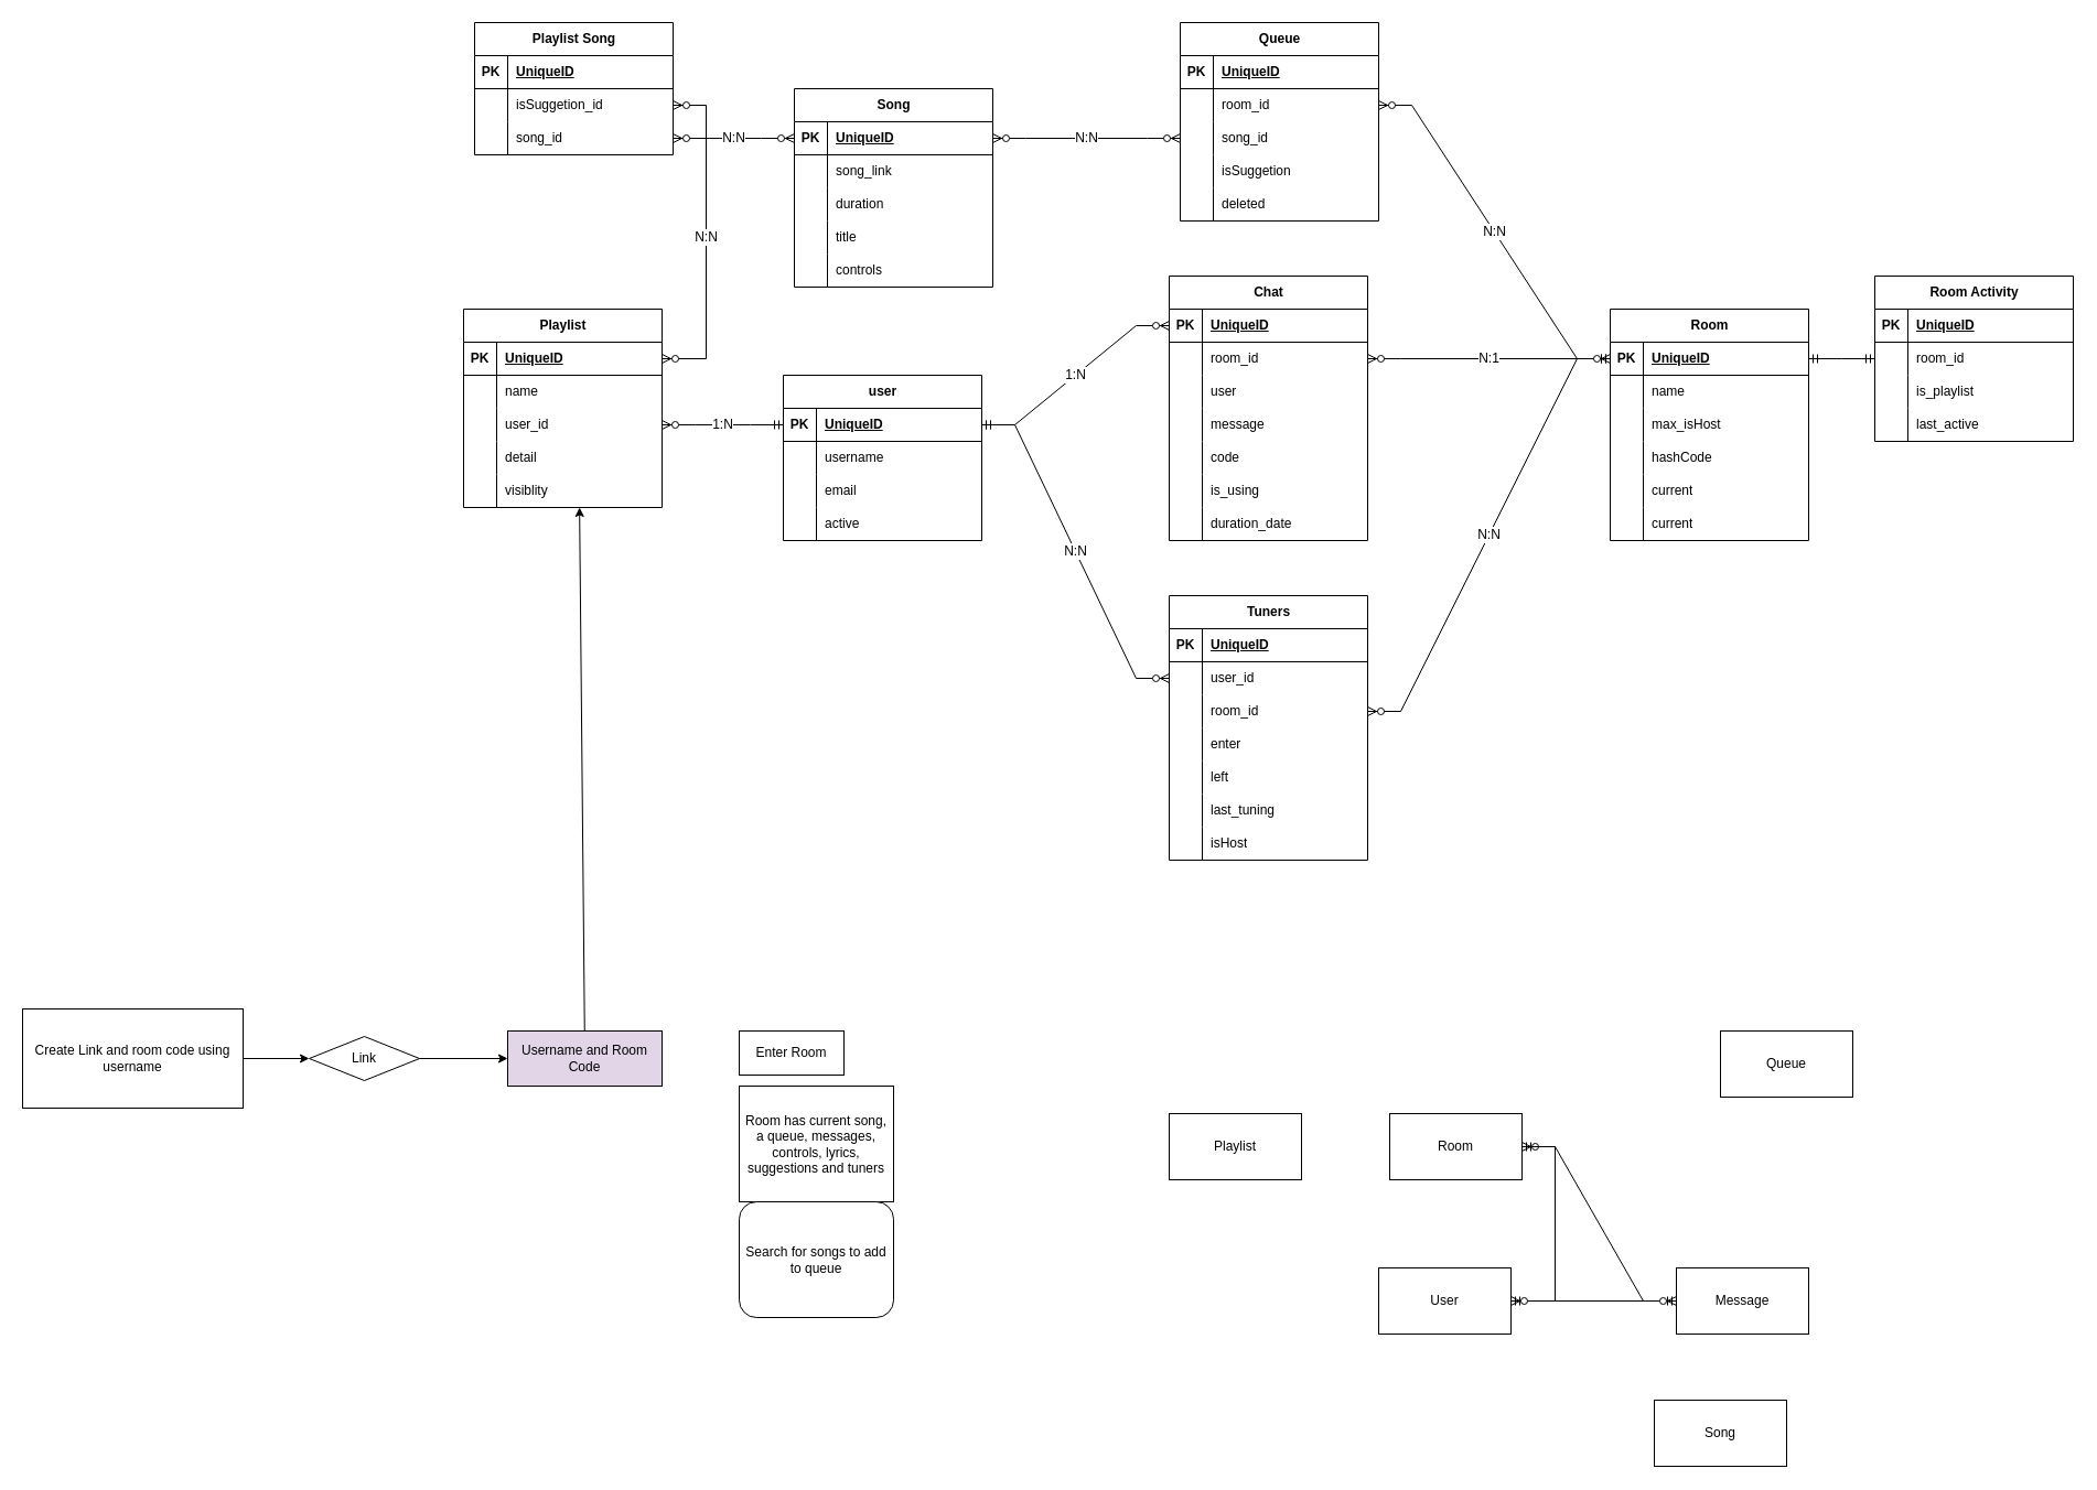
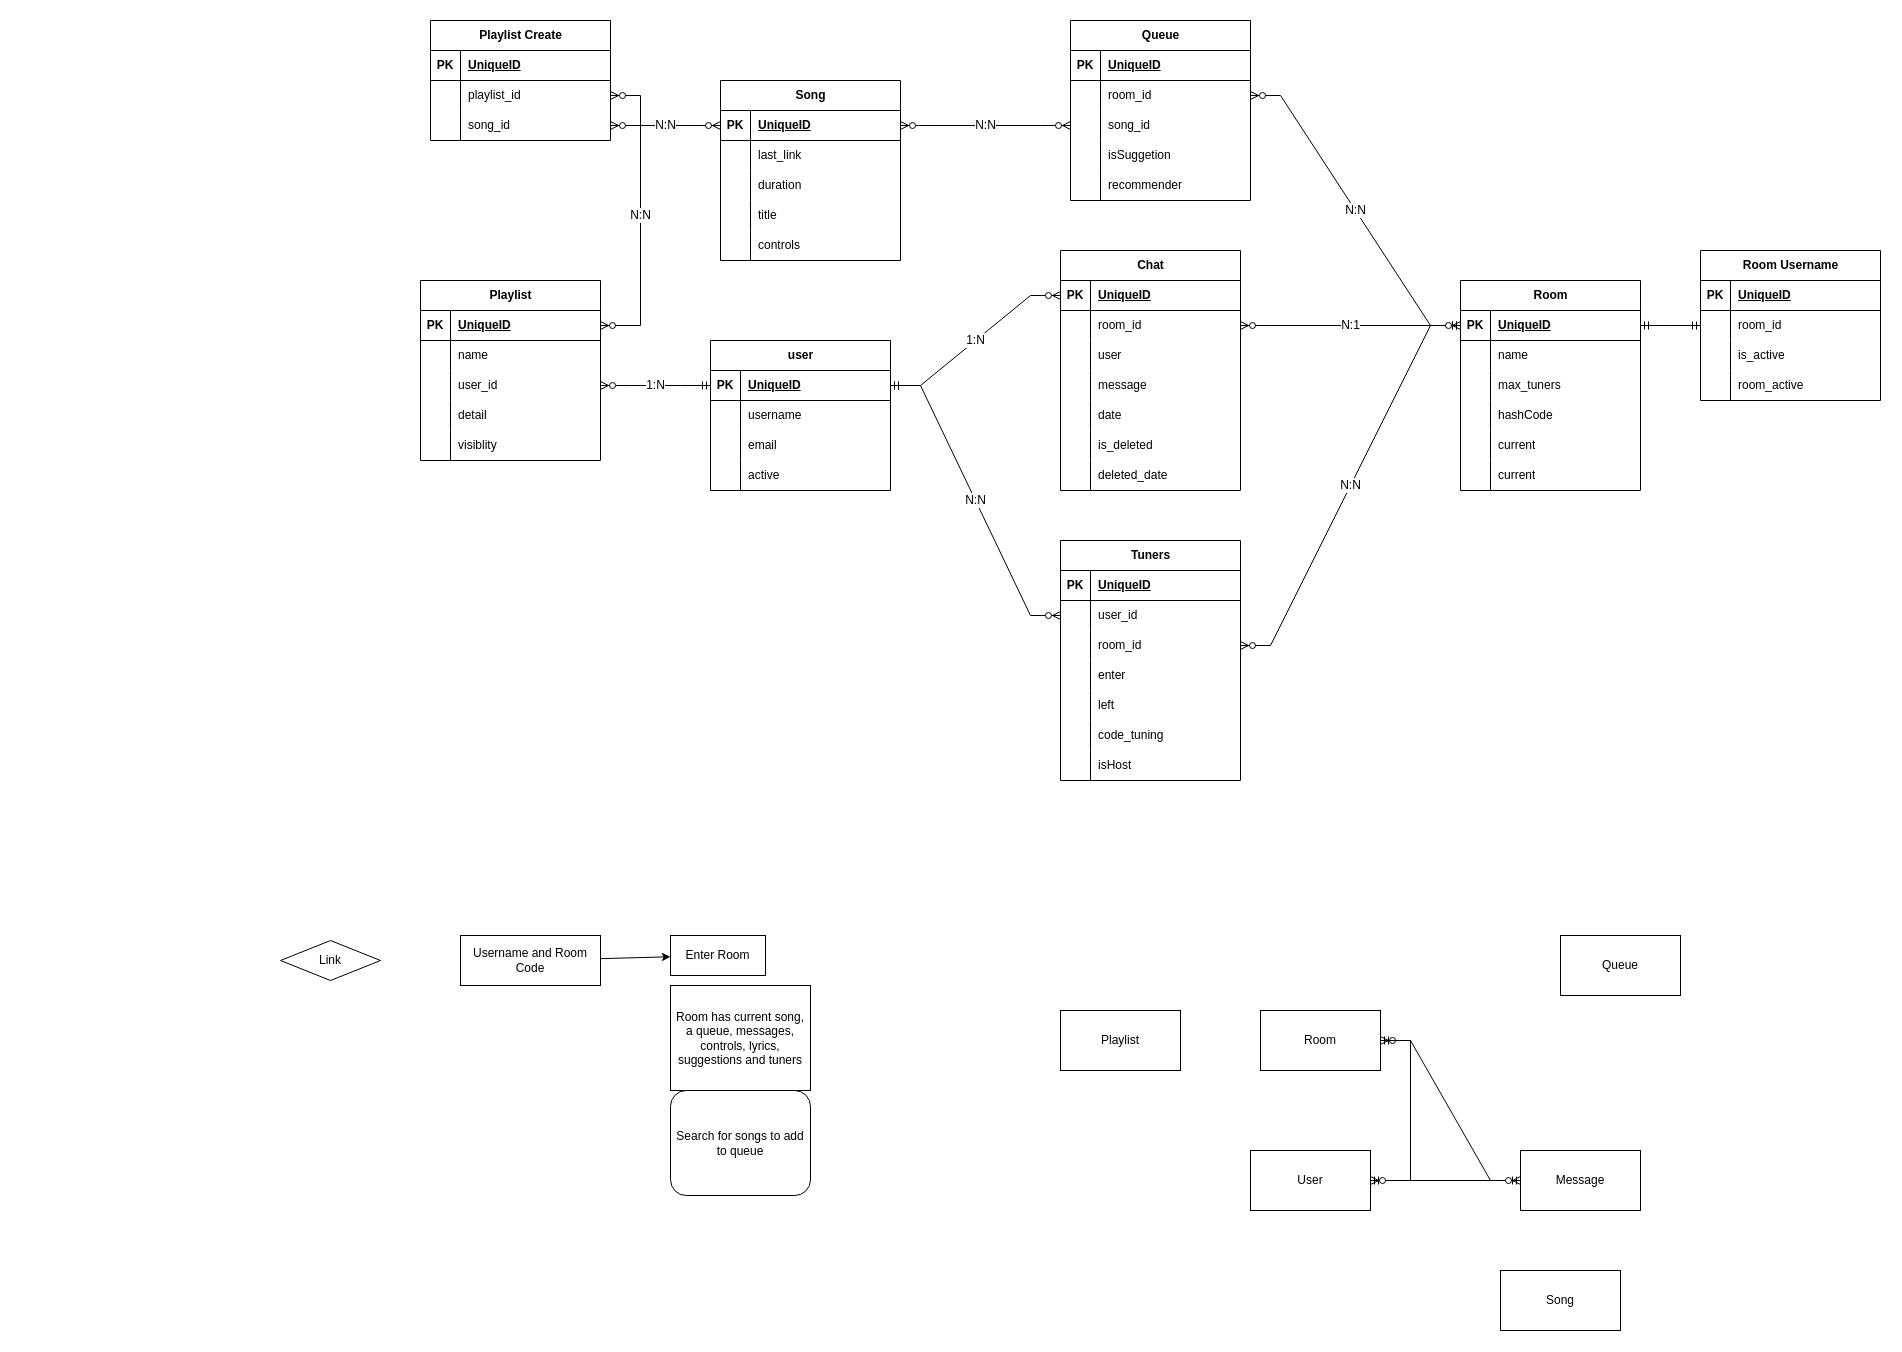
- <mxCell id="66" value="Playlist Song" style="shape=table;startSize=30;container=1;collapsible=1;childLayout=tableLayout;fixedRows=1;rowLines=0;fontStyle=1;align=center;resizeLast=1;html=1;" parent="1" vertex="1"><mxGeometry x="430" y="20" width="180" height="120" as="geometry" /></mxCell>
+ <mxCell id="66" value="Playlist Create" style="shape=table;startSize=30;container=1;collapsible=1;childLayout=tableLayout;fixedRows=1;rowLines=0;fontStyle=1;align=center;resizeLast=1;html=1;" parent="1" vertex="1"><mxGeometry x="430" y="20" width="180" height="120" as="geometry" /></mxCell>
- <mxCell id="72" value="isSuggetion_id" style="shape=partialRectangle;connectable=0;fillColor=none;top=0;left=0;bottom=0;right=0;align=left;spacingLeft=6;overflow=hidden;whiteSpace=wrap;html=1;" parent="70" vertex="1"><mxGeometry x="30" width="150" height="30" as="geometry"><mxRectangle width="150" height="30" as="alternateBounds" /></mxGeometry></mxCell>
+ <mxCell id="72" value="playlist_id" style="shape=partialRectangle;connectable=0;fillColor=none;top=0;left=0;bottom=0;right=0;align=left;spacingLeft=6;overflow=hidden;whiteSpace=wrap;html=1;" parent="70" vertex="1"><mxGeometry x="30" width="150" height="30" as="geometry"><mxRectangle width="150" height="30" as="alternateBounds" /></mxGeometry></mxCell>
- <mxCell id="151" value="song_link" style="shape=partialRectangle;connectable=0;fillColor=none;top=0;left=0;bottom=0;right=0;align=left;spacingLeft=6;overflow=hidden;whiteSpace=wrap;html=1;" parent="149" vertex="1"><mxGeometry x="30" width="150" height="30" as="geometry"><mxRectangle width="150" height="30" as="alternateBounds" /></mxGeometry></mxCell>
+ <mxCell id="151" value="last_link" style="shape=partialRectangle;connectable=0;fillColor=none;top=0;left=0;bottom=0;right=0;align=left;spacingLeft=6;overflow=hidden;whiteSpace=wrap;html=1;" parent="149" vertex="1"><mxGeometry x="30" width="150" height="30" as="geometry"><mxRectangle width="150" height="30" as="alternateBounds" /></mxGeometry></mxCell>
- <mxCell id="65" value="deleted" style="shape=partialRectangle;connectable=0;fillColor=none;top=0;left=0;bottom=0;right=0;align=left;spacingLeft=6;overflow=hidden;whiteSpace=wrap;html=1;" parent="63" vertex="1"><mxGeometry x="30" width="150" height="30" as="geometry"><mxRectangle width="150" height="30" as="alternateBounds" /></mxGeometry></mxCell>
+ <mxCell id="65" value="recommender" style="shape=partialRectangle;connectable=0;fillColor=none;top=0;left=0;bottom=0;right=0;align=left;spacingLeft=6;overflow=hidden;whiteSpace=wrap;html=1;" parent="63" vertex="1"><mxGeometry x="30" width="150" height="30" as="geometry"><mxRectangle width="150" height="30" as="alternateBounds" /></mxGeometry></mxCell>
- <mxCell id="131" value="Room Activity" style="shape=table;startSize=30;container=1;collapsible=1;childLayout=tableLayout;fixedRows=1;rowLines=0;fontStyle=1;align=center;resizeLast=1;html=1;" parent="1" vertex="1"><mxGeometry x="1700" y="250" width="180" height="150" as="geometry" /></mxCell>
+ <mxCell id="131" value="Room Username" style="shape=table;startSize=30;container=1;collapsible=1;childLayout=tableLayout;fixedRows=1;rowLines=0;fontStyle=1;align=center;resizeLast=1;html=1;" parent="1" vertex="1"><mxGeometry x="1700" y="250" width="180" height="150" as="geometry" /></mxCell>
- <mxCell id="140" value="is_playlist" style="shape=partialRectangle;connectable=0;fillColor=none;top=0;left=0;bottom=0;right=0;align=left;spacingLeft=6;overflow=hidden;whiteSpace=wrap;html=1;" parent="138" vertex="1"><mxGeometry x="30" width="150" height="30" as="geometry"><mxRectangle width="150" height="30" as="alternateBounds" /></mxGeometry></mxCell>
+ <mxCell id="140" value="is_active" style="shape=partialRectangle;connectable=0;fillColor=none;top=0;left=0;bottom=0;right=0;align=left;spacingLeft=6;overflow=hidden;whiteSpace=wrap;html=1;" parent="138" vertex="1"><mxGeometry x="30" width="150" height="30" as="geometry"><mxRectangle width="150" height="30" as="alternateBounds" /></mxGeometry></mxCell>
- <mxCell id="24" value="max_isHost" style="shape=partialRectangle;connectable=0;fillColor=none;top=0;left=0;bottom=0;right=0;align=left;spacingLeft=6;overflow=hidden;whiteSpace=wrap;html=1;" parent="22" vertex="1"><mxGeometry x="30" width="150" height="30" as="geometry"><mxRectangle width="150" height="30" as="alternateBounds" /></mxGeometry></mxCell>
+ <mxCell id="24" value="max_tuners" style="shape=partialRectangle;connectable=0;fillColor=none;top=0;left=0;bottom=0;right=0;align=left;spacingLeft=6;overflow=hidden;whiteSpace=wrap;html=1;" parent="22" vertex="1"><mxGeometry x="30" width="150" height="30" as="geometry"><mxRectangle width="150" height="30" as="alternateBounds" /></mxGeometry></mxCell>
- <mxCell id="143" value="last_active" style="shape=partialRectangle;connectable=0;fillColor=none;top=0;left=0;bottom=0;right=0;align=left;spacingLeft=6;overflow=hidden;whiteSpace=wrap;html=1;" parent="141" vertex="1"><mxGeometry x="30" width="150" height="30" as="geometry"><mxRectangle width="150" height="30" as="alternateBounds" /></mxGeometry></mxCell>
+ <mxCell id="143" value="room_active" style="shape=partialRectangle;connectable=0;fillColor=none;top=0;left=0;bottom=0;right=0;align=left;spacingLeft=6;overflow=hidden;whiteSpace=wrap;html=1;" parent="141" vertex="1"><mxGeometry x="30" width="150" height="30" as="geometry"><mxRectangle width="150" height="30" as="alternateBounds" /></mxGeometry></mxCell>
- <mxCell id="101" value="code" style="shape=partialRectangle;connectable=0;fillColor=none;top=0;left=0;bottom=0;right=0;align=left;spacingLeft=6;overflow=hidden;whiteSpace=wrap;html=1;" parent="99" vertex="1"><mxGeometry x="30" width="150" height="30" as="geometry"><mxRectangle width="150" height="30" as="alternateBounds" /></mxGeometry></mxCell>
+ <mxCell id="101" value="date" style="shape=partialRectangle;connectable=0;fillColor=none;top=0;left=0;bottom=0;right=0;align=left;spacingLeft=6;overflow=hidden;whiteSpace=wrap;html=1;" parent="99" vertex="1"><mxGeometry x="30" width="150" height="30" as="geometry"><mxRectangle width="150" height="30" as="alternateBounds" /></mxGeometry></mxCell>
- <mxCell id="104" value="is_using" style="shape=partialRectangle;connectable=0;fillColor=none;top=0;left=0;bottom=0;right=0;align=left;spacingLeft=6;overflow=hidden;whiteSpace=wrap;html=1;" parent="102" vertex="1"><mxGeometry x="30" width="150" height="30" as="geometry"><mxRectangle width="150" height="30" as="alternateBounds" /></mxGeometry></mxCell>
+ <mxCell id="104" value="is_deleted" style="shape=partialRectangle;connectable=0;fillColor=none;top=0;left=0;bottom=0;right=0;align=left;spacingLeft=6;overflow=hidden;whiteSpace=wrap;html=1;" parent="102" vertex="1"><mxGeometry x="30" width="150" height="30" as="geometry"><mxRectangle width="150" height="30" as="alternateBounds" /></mxGeometry></mxCell>
- <mxCell id="107" value="duration_date" style="shape=partialRectangle;connectable=0;fillColor=none;top=0;left=0;bottom=0;right=0;align=left;spacingLeft=6;overflow=hidden;whiteSpace=wrap;html=1;" parent="105" vertex="1"><mxGeometry x="30" width="150" height="30" as="geometry"><mxRectangle width="150" height="30" as="alternateBounds" /></mxGeometry></mxCell>
+ <mxCell id="107" value="deleted_date" style="shape=partialRectangle;connectable=0;fillColor=none;top=0;left=0;bottom=0;right=0;align=left;spacingLeft=6;overflow=hidden;whiteSpace=wrap;html=1;" parent="105" vertex="1"><mxGeometry x="30" width="150" height="30" as="geometry"><mxRectangle width="150" height="30" as="alternateBounds" /></mxGeometry></mxCell>
- <mxCell id="83" value="" style="endArrow=classic;html=1;rounded=0;" parent="1" source="78" target="49" edge="1"><mxGeometry width="50" height="50" relative="1" as="geometry"><mxPoint x="390" y="970" as="sourcePoint" /><mxPoint x="470" y="970" as="targetPoint" /></mxGeometry></mxCell>
+ <mxCell id="83" value="" style="endArrow=classic;html=1;rounded=0;" parent="1" source="78" target="80" edge="1"><mxGeometry width="50" height="50" relative="1" as="geometry"><mxPoint x="390" y="970" as="sourcePoint" /><mxPoint x="470" y="970" as="targetPoint" /></mxGeometry></mxCell>
- <mxCell id="126" value="last_tuning" style="shape=partialRectangle;connectable=0;fillColor=none;top=0;left=0;bottom=0;right=0;align=left;spacingLeft=6;overflow=hidden;whiteSpace=wrap;html=1;" parent="124" vertex="1"><mxGeometry x="30" width="150" height="30" as="geometry"><mxRectangle width="150" height="30" as="alternateBounds" /></mxGeometry></mxCell>
+ <mxCell id="126" value="code_tuning" style="shape=partialRectangle;connectable=0;fillColor=none;top=0;left=0;bottom=0;right=0;align=left;spacingLeft=6;overflow=hidden;whiteSpace=wrap;html=1;" parent="124" vertex="1"><mxGeometry x="30" width="150" height="30" as="geometry"><mxRectangle width="150" height="30" as="alternateBounds" /></mxGeometry></mxCell>
- <mxCell id="81" value="Create Link and room code using username" style="whiteSpace=wrap;html=1;align=center;" parent="1" vertex="1"><mxGeometry x="20" y="915" width="200" height="90" as="geometry" /></mxCell>
- <mxCell id="82" value="" style="endArrow=classic;html=1;rounded=0;" parent="1" source="81" target="77" edge="1"><mxGeometry width="50" height="50" relative="1" as="geometry"><mxPoint x="230" y="1050" as="sourcePoint" /><mxPoint x="280" y="1000" as="targetPoint" /></mxGeometry></mxCell>
- <mxCell id="79" value="" style="endArrow=classic;html=1;rounded=0;" parent="1" source="77" target="78" edge="1"><mxGeometry width="50" height="50" relative="1" as="geometry"><mxPoint x="650" y="1050" as="sourcePoint" /><mxPoint x="700" y="1000" as="targetPoint" /></mxGeometry></mxCell>
- <mxCell id="78" value="Username and Room Code" style="whiteSpace=wrap;html=1;align=center;fillColor=#e1d5e7;" parent="1" vertex="1"><mxGeometry x="460" y="935" width="140" height="50" as="geometry" /></mxCell>
+ <mxCell id="78" value="Username and Room Code" style="whiteSpace=wrap;html=1;align=center;" parent="1" vertex="1"><mxGeometry x="460" y="935" width="140" height="50" as="geometry" /></mxCell>
